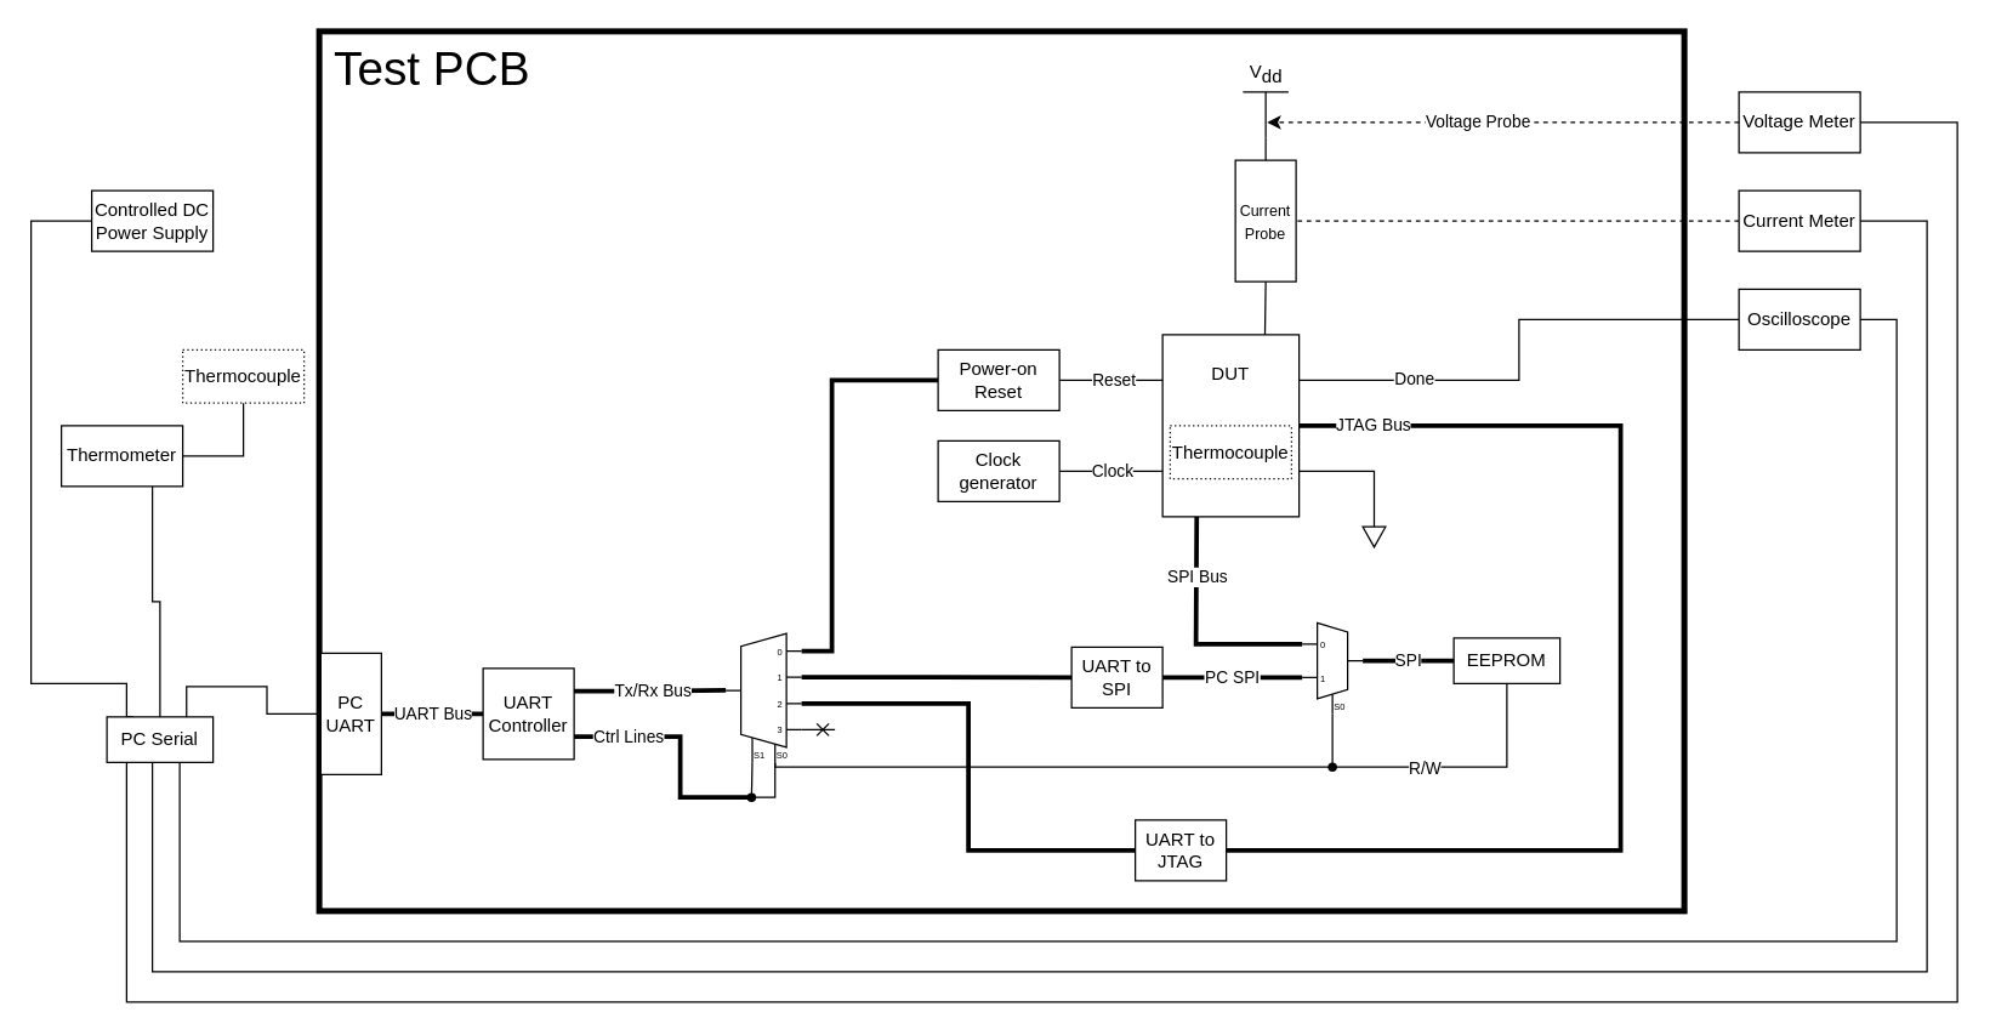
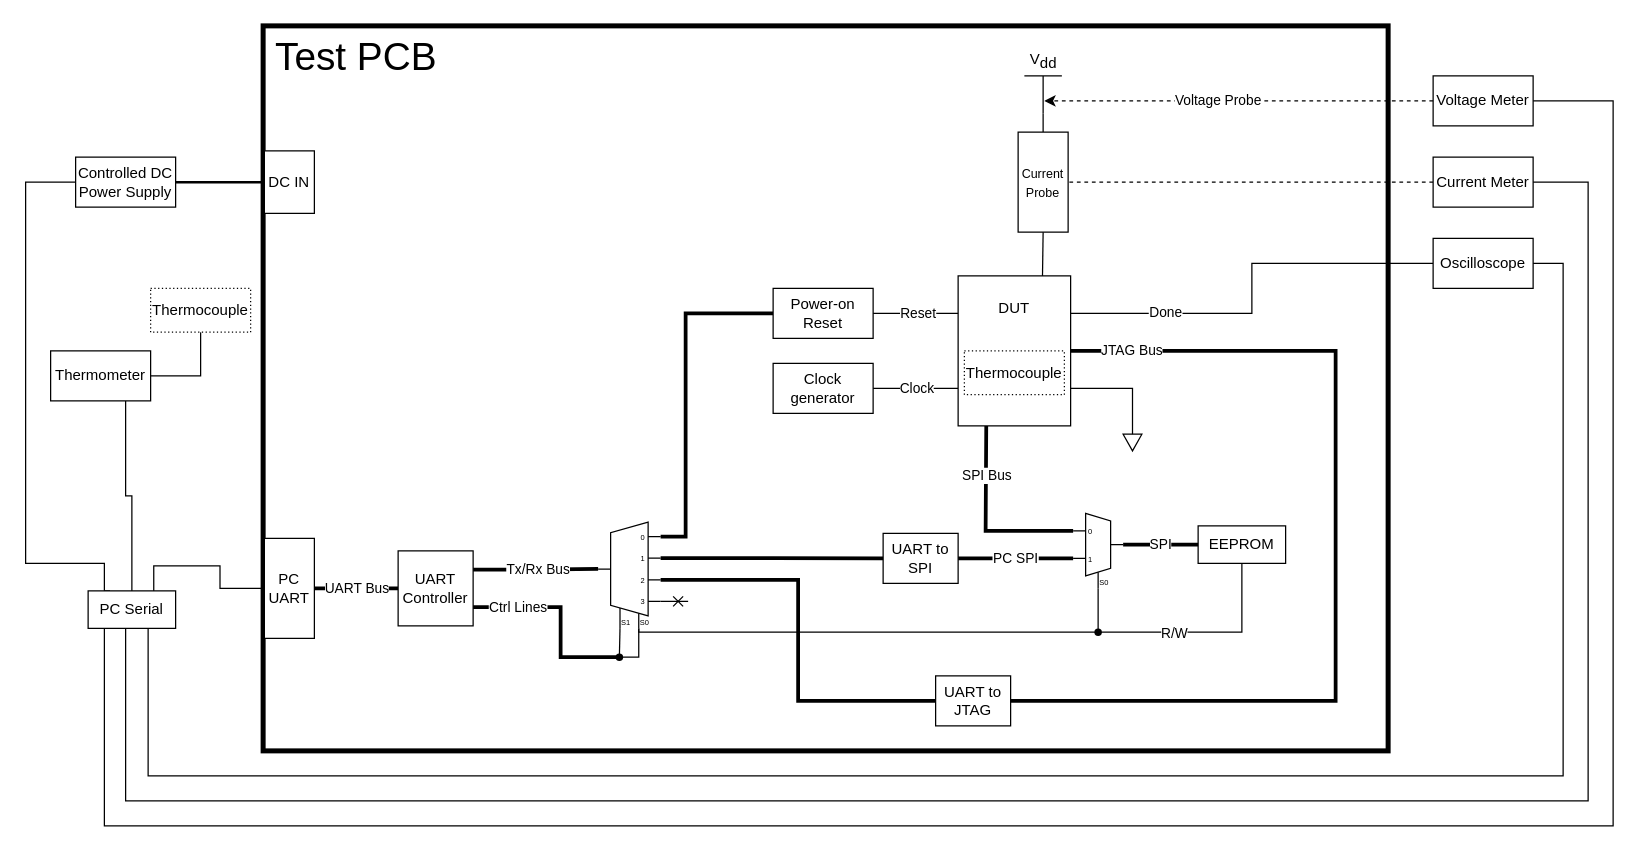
+ <mxCell id="47" style="edgeStyle=orthogonalEdgeStyle;rounded=0;orthogonalLoop=1;jettySize=auto;html=1;exitX=1;exitY=0.5;exitDx=0;exitDy=0;entryX=0;entryY=0.5;entryDx=0;entryDy=0;endArrow=none;endFill=0;strokeWidth=2;" parent="1" source="48" target="62" edge="1"><mxGeometry relative="1" as="geometry" /></mxCell>
+ <mxCell id="62" value="DC IN" style="rounded=0;whiteSpace=wrap;html=1;" parent="1" vertex="1"><mxGeometry x="211" y="120" width="40" height="50" as="geometry" /></mxCell>
